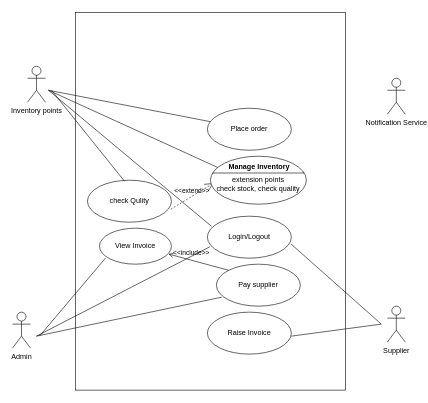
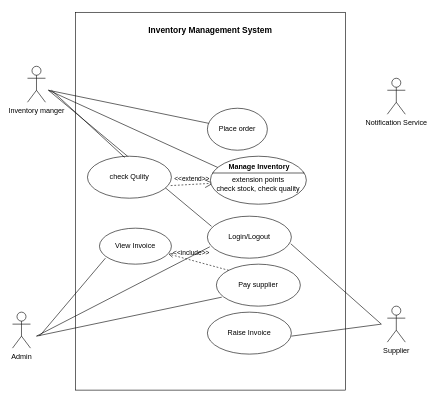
+ <mxCell id="18" value="&lt;font style=&quot;font-size: 14px&quot;&gt;&lt;b&gt;Inventory Management System&lt;/b&gt;&lt;/font&gt;" style="text;html=1;strokeColor=none;fillColor=none;align=center;verticalAlign=middle;whiteSpace=wrap;rounded=0;" vertex="1" parent="1"><mxGeometry x="230" y="30" width="240" height="40" as="geometry" /></mxCell>
- <mxCell id="3" value="Inventory points" style="shape=umlActor;verticalLabelPosition=bottom;verticalAlign=top;html=1;outlineConnect=0;" parent="1" vertex="1"><mxGeometry x="45" y="110" width="30" height="60" as="geometry" /></mxCell>
+ <mxCell id="3" value="Inventory manger" style="shape=umlActor;verticalLabelPosition=bottom;verticalAlign=top;html=1;outlineConnect=0;" parent="1" vertex="1"><mxGeometry x="45" y="110" width="30" height="60" as="geometry" /></mxCell>
- <mxCell id="9" value="Place order" style="ellipse;whiteSpace=wrap;html=1;" parent="1" vertex="1"><mxGeometry x="345" y="180" width="140" height="70" as="geometry" /></mxCell>
+ <mxCell id="9" value="Place order" style="ellipse;whiteSpace=wrap;html=1;" parent="1" vertex="1"><mxGeometry x="345" y="180" width="100" height="70" as="geometry" /></mxCell>
- <mxCell id="22" value="check Qulity" style="ellipse;whiteSpace=wrap;html=1;" vertex="1" parent="1"><mxGeometry x="145" y="300" width="140" height="70" as="geometry" /></mxCell>
+ <mxCell id="22" value="check Qulity" style="ellipse;whiteSpace=wrap;html=1;" vertex="1" parent="1"><mxGeometry x="145" y="260" width="140" height="70" as="geometry" /></mxCell>
- <mxCell id="19" value="&amp;lt;&amp;lt;include&amp;gt;&amp;gt;" style="edgeStyle=none;html=1;endArrow=open;verticalAlign=bottom;dashed=0;labelBackgroundColor=none;exitX=0;exitY=0;exitDx=0;exitDy=0;entryX=0.958;entryY=0.717;entryDx=0;entryDy=0;entryPerimeter=0;" edge="1" parent="1" source="10" target="20"><mxGeometry x="0.248" y="-2" width="160" relative="1" as="geometry"><mxPoint x="215" y="450" as="sourcePoint" /><mxPoint x="375" y="450" as="targetPoint" /><mxPoint as="offset" /></mxGeometry></mxCell>
+ <mxCell id="19" value="&amp;lt;&amp;lt;include&amp;gt;&amp;gt;" style="edgeStyle=none;html=1;endArrow=open;verticalAlign=bottom;dashed=1;labelBackgroundColor=none;exitX=0;exitY=0;exitDx=0;exitDy=0;entryX=0.958;entryY=0.717;entryDx=0;entryDy=0;entryPerimeter=0;" edge="1" parent="1" source="10" target="20"><mxGeometry x="0.248" y="-2" width="160" relative="1" as="geometry"><mxPoint x="215" y="450" as="sourcePoint" /><mxPoint x="375" y="450" as="targetPoint" /><mxPoint as="offset" /></mxGeometry></mxCell>
